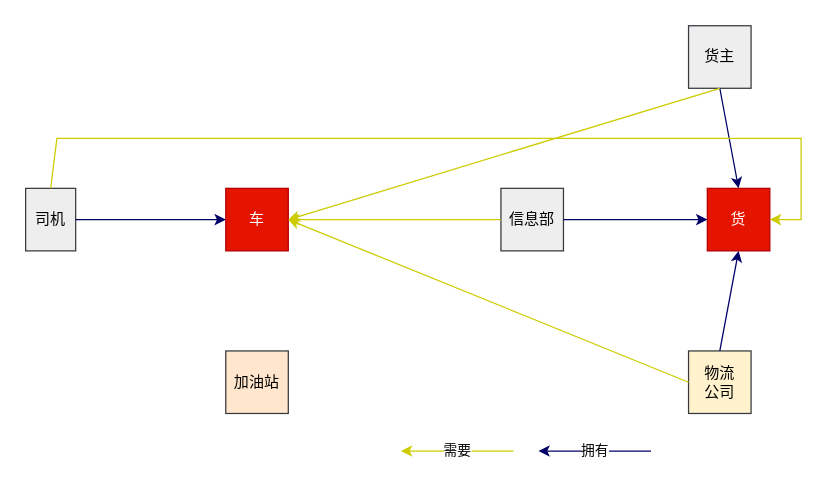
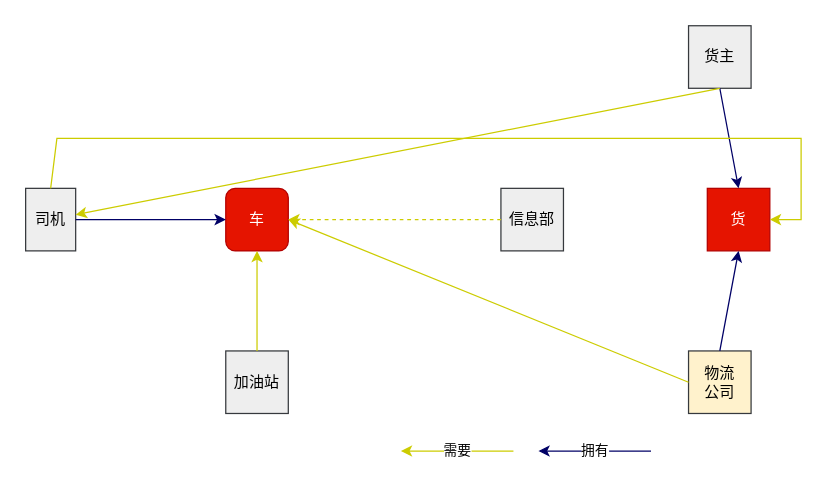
- <mxCell id="15" value="" style="endArrow=classic;html=1;rounded=0;curved=1;exitX=0.5;exitY=1;exitDx=0;exitDy=0;strokeColor=#CCCC00;entryX=1;entryY=0.5;entryDx=0;entryDy=0;" edge="1" parent="1" source="9" target="2"><mxGeometry width="50" height="50" relative="1" as="geometry"><mxPoint x="505" y="80" as="sourcePoint" /><mxPoint x="210" y="150" as="targetPoint" /></mxGeometry></mxCell>
+ <mxCell id="15" value="" style="endArrow=classic;html=1;rounded=0;curved=1;exitX=0.5;exitY=1;exitDx=0;exitDy=0;strokeColor=#CCCC00;" edge="1" parent="1" source="9" target="4"><mxGeometry width="50" height="50" relative="1" as="geometry"><mxPoint x="505" y="80" as="sourcePoint" /><mxPoint x="210" y="150" as="targetPoint" /></mxGeometry></mxCell>
- <mxCell id="2" value="车" style="whiteSpace=wrap;html=1;aspect=fixed;fillColor=#e51400;strokeColor=#B20000;fontColor=#ffffff;rounded=0;" vertex="1" parent="1"><mxGeometry x="180" y="150" width="50" height="50" as="geometry" /></mxCell>
+ <mxCell id="2" value="车" style="whiteSpace=wrap;html=1;aspect=fixed;fillColor=#e51400;strokeColor=#B20000;fontColor=#ffffff;rounded=1;" vertex="1" parent="1"><mxGeometry x="180" y="150" width="50" height="50" as="geometry" /></mxCell>
- <mxCell id="14" value="" style="endArrow=classic;html=1;rounded=0;curved=1;exitX=0;exitY=0.5;exitDx=0;exitDy=0;entryX=1;entryY=0.5;entryDx=0;entryDy=0;strokeColor=#CCCC00;" edge="1" parent="1" source="8" target="2"><mxGeometry width="50" height="50" relative="1" as="geometry"><mxPoint x="215" y="80" as="sourcePoint" /><mxPoint x="215" y="160" as="targetPoint" /></mxGeometry></mxCell>
+ <mxCell id="14" value="" style="endArrow=classic;html=1;rounded=0;curved=1;exitX=0;exitY=0.5;exitDx=0;exitDy=0;entryX=1;entryY=0.5;entryDx=0;entryDy=0;strokeColor=#CCCC00;dashed=1;" edge="1" parent="1" source="8" target="2"><mxGeometry width="50" height="50" relative="1" as="geometry"><mxPoint x="215" y="80" as="sourcePoint" /><mxPoint x="215" y="160" as="targetPoint" /></mxGeometry></mxCell>
- <mxCell id="11" value="" style="endArrow=classic;html=1;rounded=0;curved=1;exitX=1;exitY=0.5;exitDx=0;exitDy=0;strokeColor=#000066;" edge="1" parent="1" source="8" target="3"><mxGeometry width="50" height="50" relative="1" as="geometry"><mxPoint x="295" y="70" as="sourcePoint" /><mxPoint x="215" y="160" as="targetPoint" /></mxGeometry></mxCell>
+ <mxCell id="7" value="" style="endArrow=classic;html=1;rounded=0;curved=1;exitX=0.5;exitY=0;exitDx=0;exitDy=0;entryX=0.5;entryY=1;entryDx=0;entryDy=0;strokeColor=#CCCC00;" edge="1" parent="1" source="5" target="2"><mxGeometry width="50" height="50" relative="1" as="geometry"><mxPoint x="215" y="70" as="sourcePoint" /><mxPoint x="210" y="150" as="targetPoint" /></mxGeometry></mxCell>
- <mxCell id="5" value="加油站" style="whiteSpace=wrap;html=1;aspect=fixed;fillColor=#ffe6cc;strokeColor=#36393d;rounded=0;" vertex="1" parent="1"><mxGeometry x="180" y="280" width="50" height="50" as="geometry" /></mxCell>
+ <mxCell id="5" value="加油站" style="whiteSpace=wrap;html=1;aspect=fixed;fillColor=#eeeeee;strokeColor=#36393d;rounded=0;" vertex="1" parent="1"><mxGeometry x="180" y="280" width="50" height="50" as="geometry" /></mxCell>
